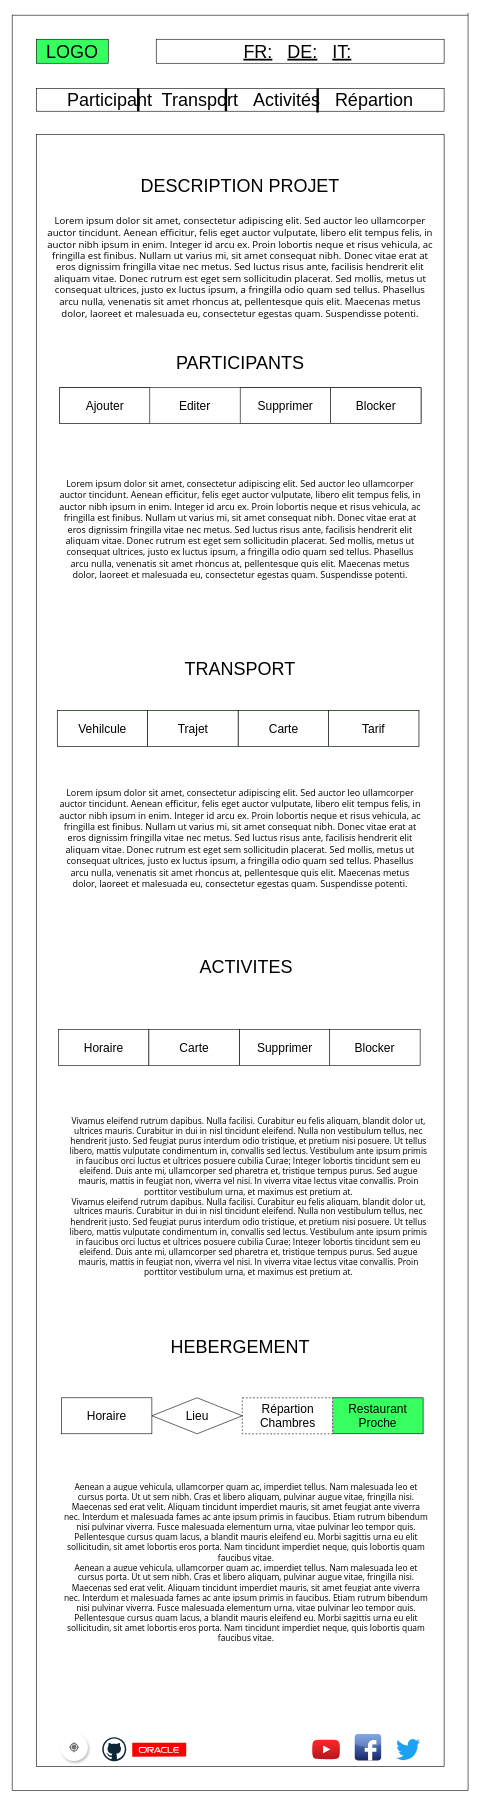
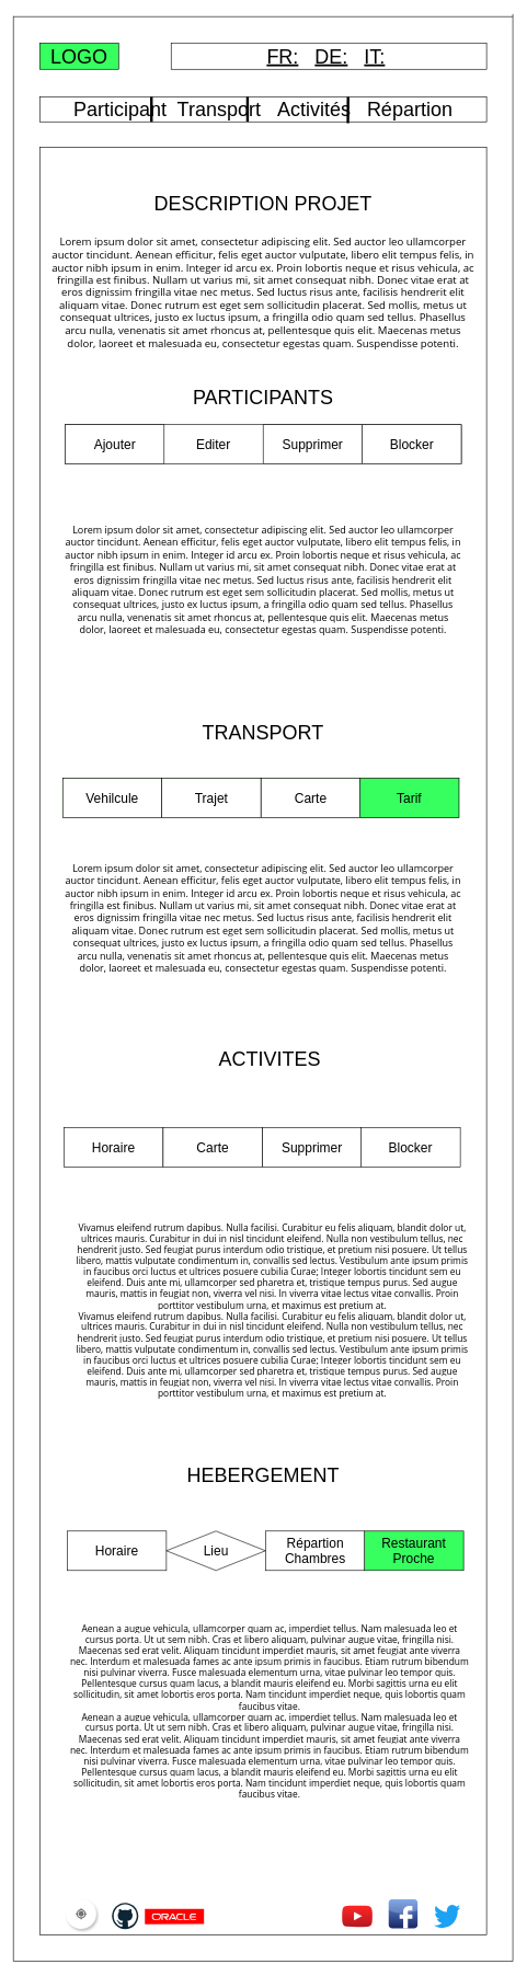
- <mxCell id="38" value="Tarif&lt;br&gt;" style="rounded=0;whiteSpace=wrap;html=1;fontSize=20;" vertex="1" parent="37"><mxGeometry x="452.25" width="150.75" height="60" as="geometry" /></mxCell>
+ <mxCell id="38" value="Tarif&lt;br&gt;" style="rounded=0;whiteSpace=wrap;html=1;fontSize=20;fillColor=#38ff60;" vertex="1" parent="37"><mxGeometry x="452.25" width="150.75" height="60" as="geometry" /></mxCell>
- <mxCell id="49" value="Répartion&lt;br&gt;Chambres" style="rounded=0;whiteSpace=wrap;html=1;fontSize=20;dashed=1;" vertex="1" parent="47"><mxGeometry x="301.5" width="150.75" height="60" as="geometry" /></mxCell>
+ <mxCell id="49" value="Répartion&lt;br&gt;Chambres" style="rounded=0;whiteSpace=wrap;html=1;fontSize=20;" vertex="1" parent="47"><mxGeometry x="301.5" width="150.75" height="60" as="geometry" /></mxCell>
